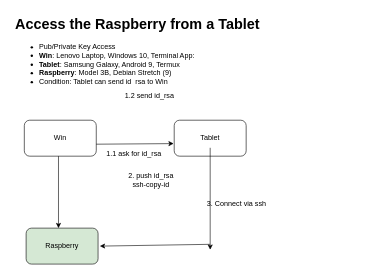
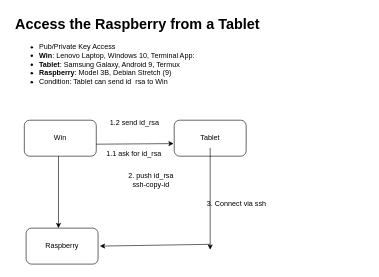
- <mxCell id="13" value="1.2 send id_rsa" style="text;html=1;strokeColor=none;fillColor=none;align=center;verticalAlign=middle;whiteSpace=wrap;rounded=0;" vertex="1" parent="1"><mxGeometry x="189" y="150" width="120" height="20" as="geometry" /></mxCell>
+ <mxCell id="13" value="1.2 send id_rsa" style="text;html=1;strokeColor=none;fillColor=none;align=center;verticalAlign=middle;whiteSpace=wrap;rounded=0;" vertex="1" parent="1"><mxGeometry x="164" y="195" width="120" height="20" as="geometry" /></mxCell>
- <mxCell id="4" value="Raspberry" style="rounded=1;whiteSpace=wrap;html=1;fillColor=#d5e8d4;" vertex="1" parent="1"><mxGeometry x="43" y="380" width="120" height="60" as="geometry" /></mxCell>
+ <mxCell id="4" value="Raspberry" style="rounded=1;whiteSpace=wrap;html=1;" vertex="1" parent="1"><mxGeometry x="43" y="380" width="120" height="60" as="geometry" /></mxCell>
